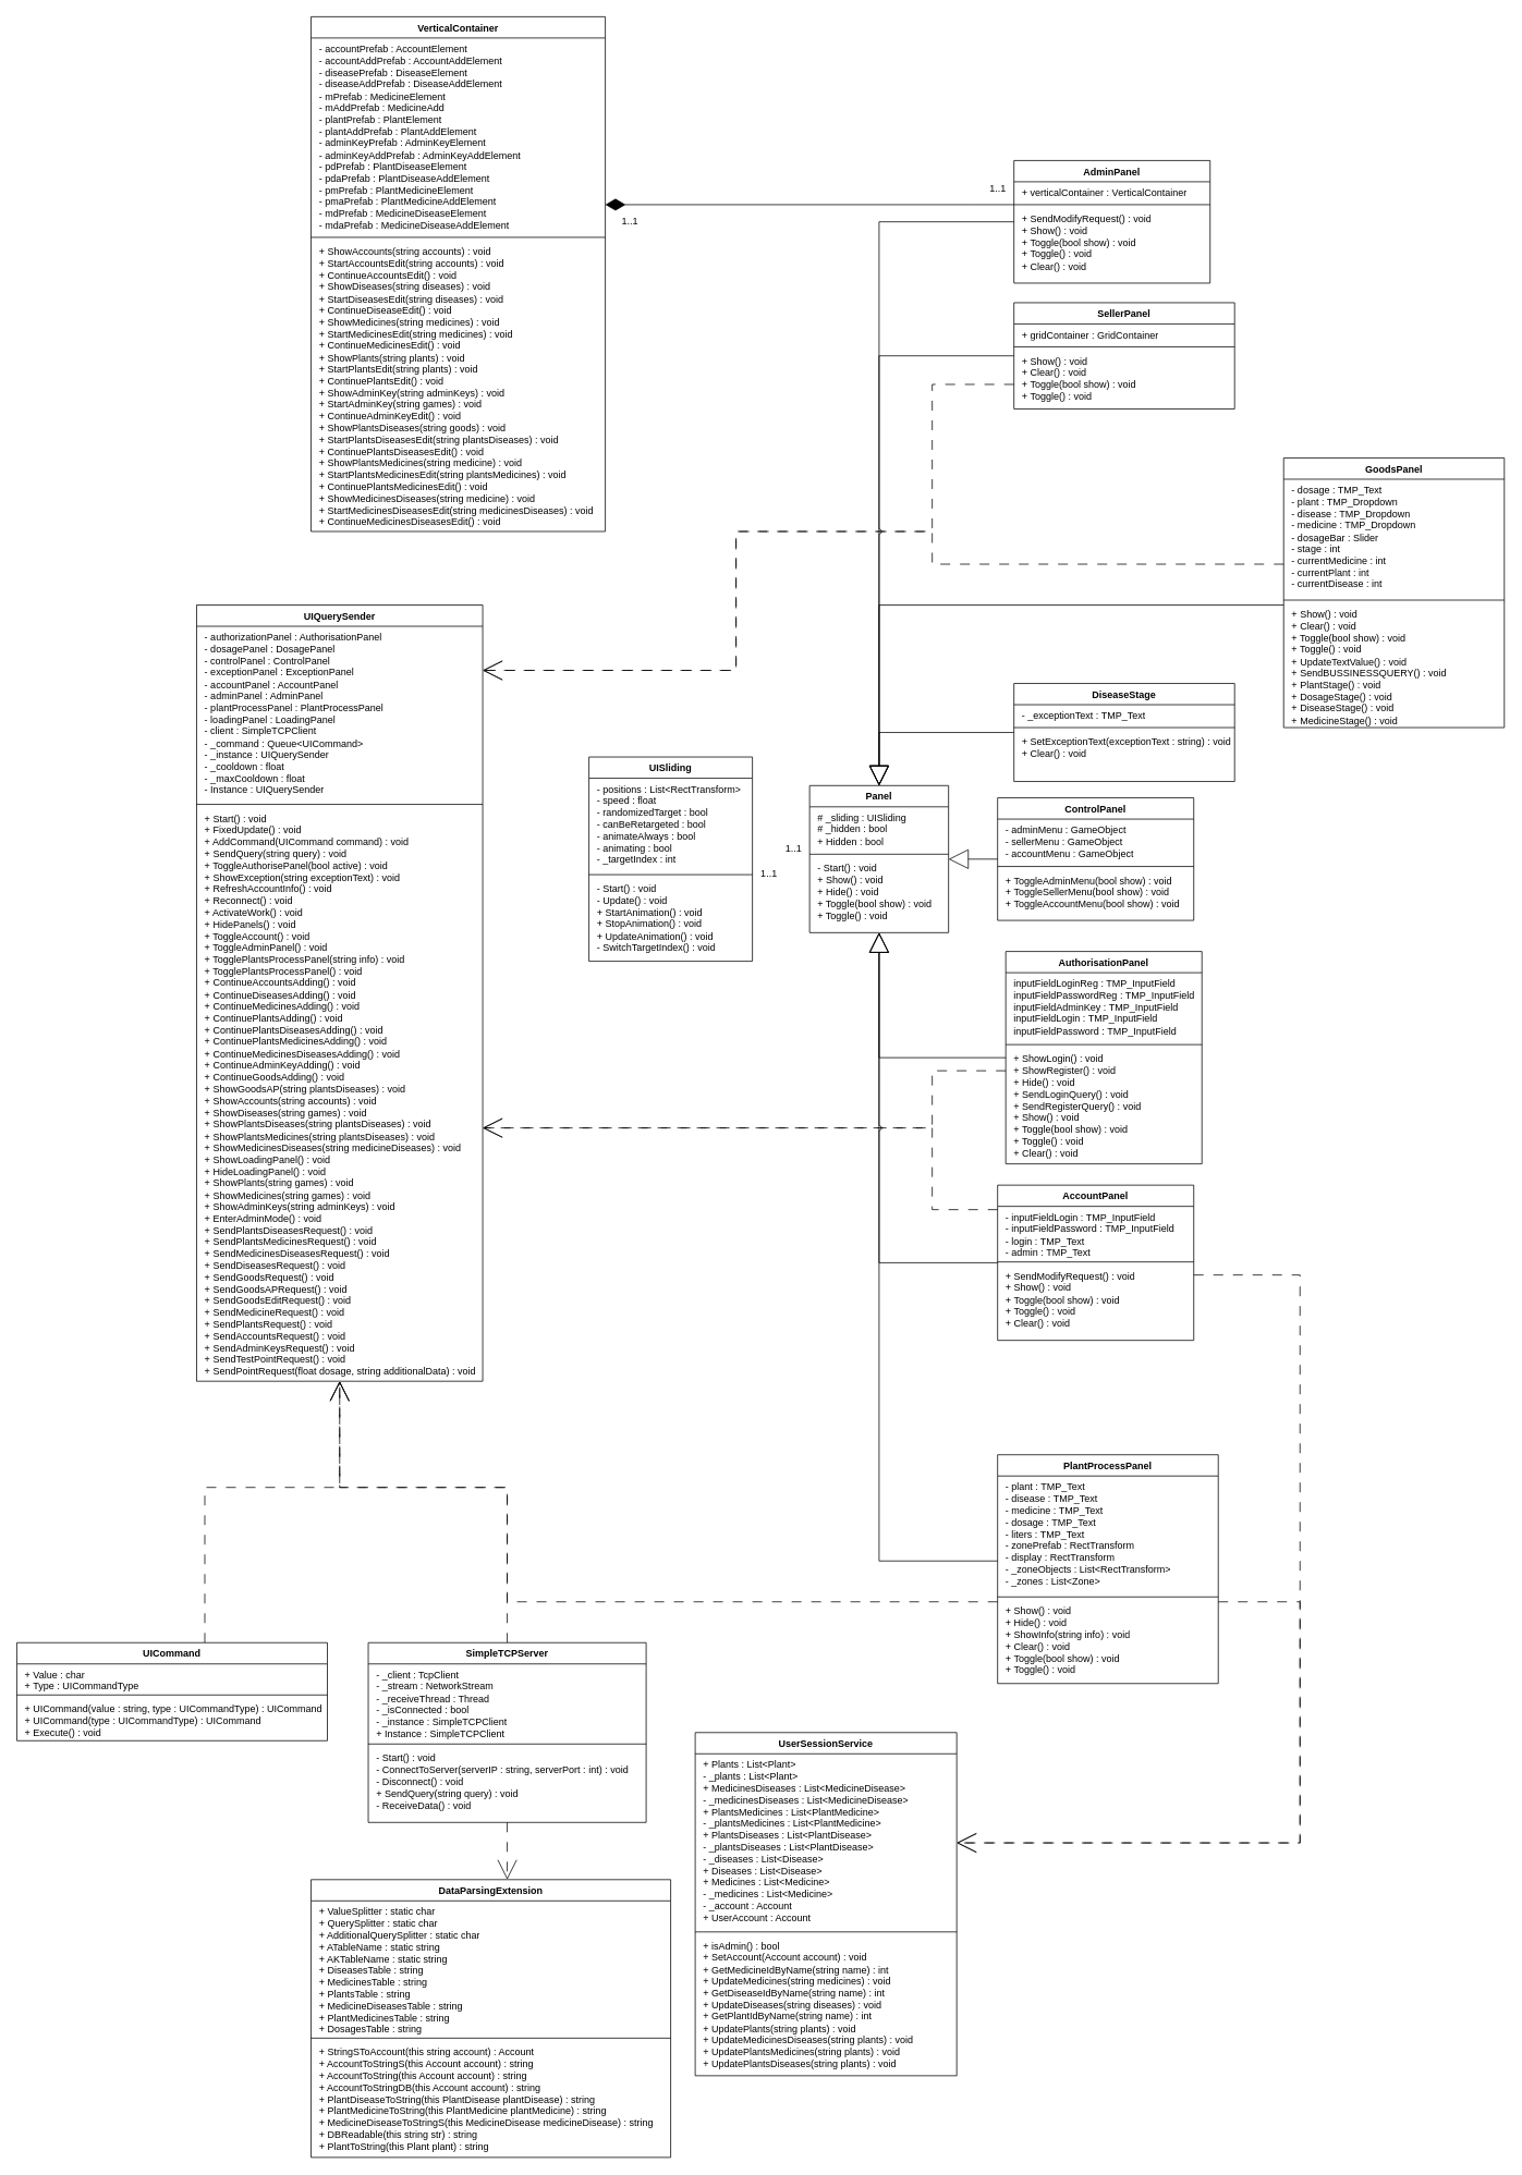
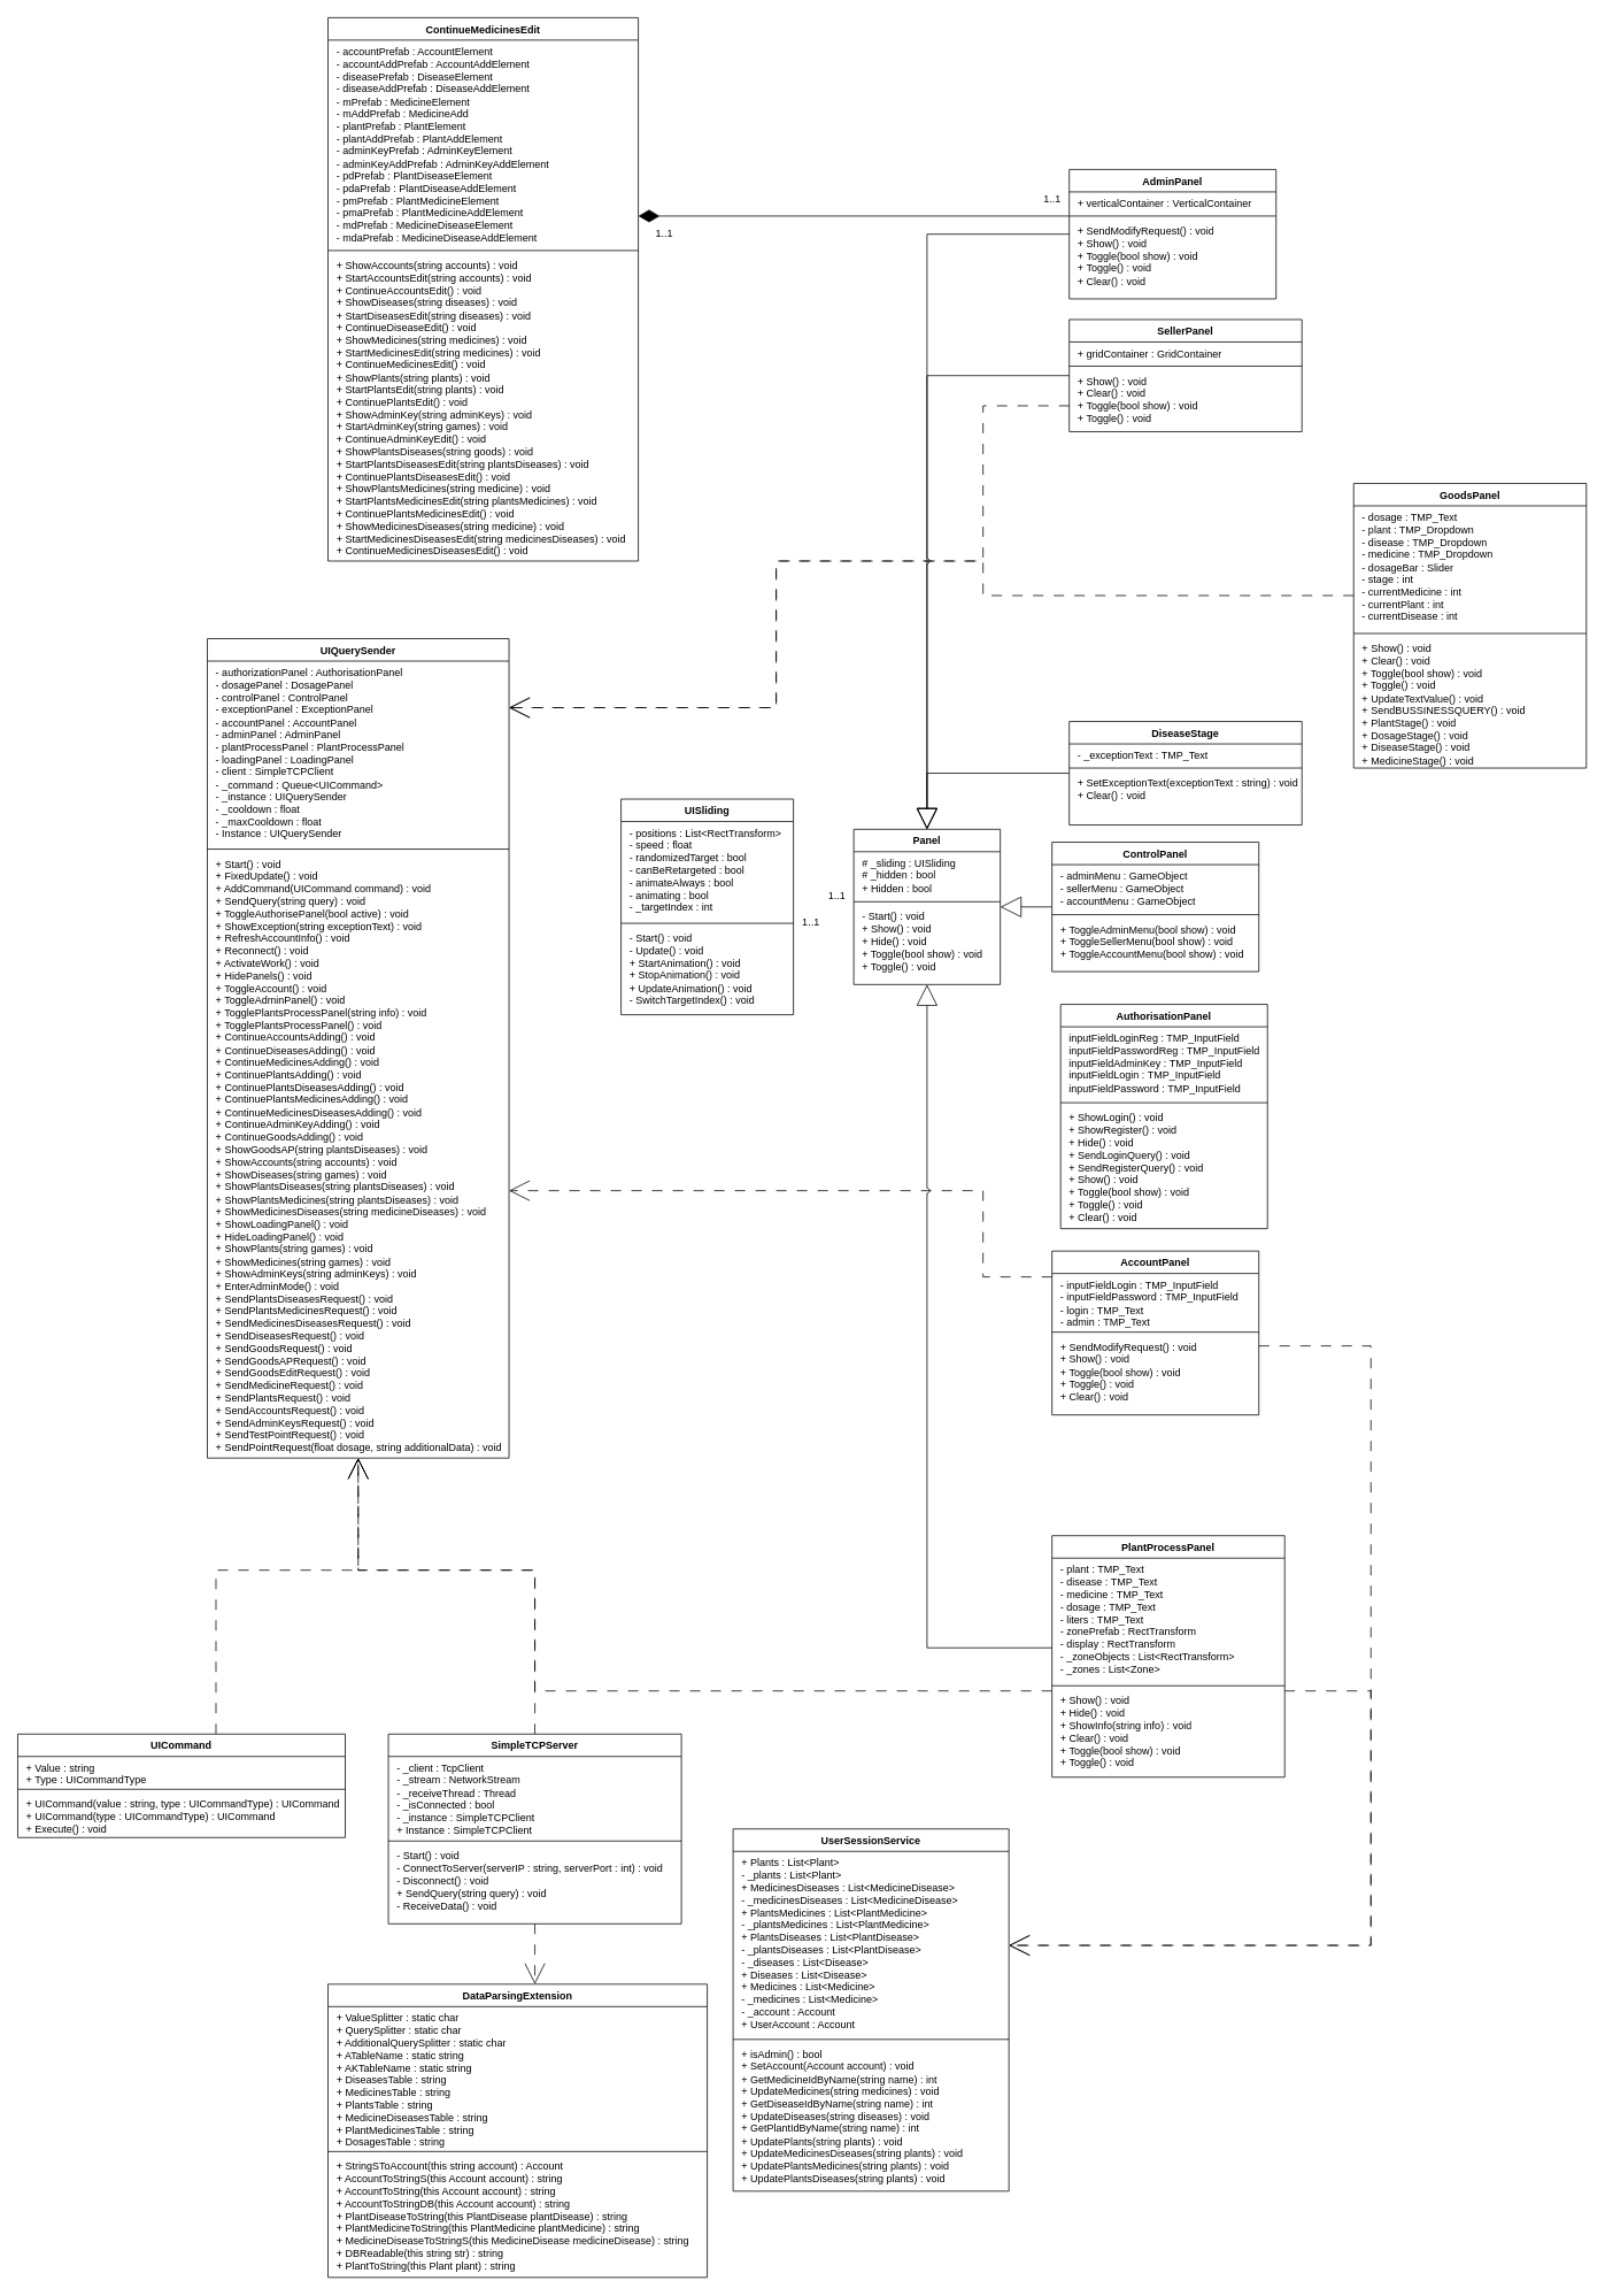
- <mxCell id="81" value="&lt;b&gt;VerticalContainer&lt;/b&gt;" style="swimlane;fontStyle=1;align=center;verticalAlign=top;childLayout=stackLayout;horizontal=1;startSize=26;horizontalStack=0;resizeParent=1;resizeParentMax=0;resizeLast=0;collapsible=1;marginBottom=0;whiteSpace=wrap;html=1;" parent="1" vertex="1"><mxGeometry x="380" y="20" width="360" height="630" as="geometry" /></mxCell>
+ <mxCell id="81" value="&lt;b&gt;ContinueMedicinesEdit&lt;/b&gt;" style="swimlane;fontStyle=1;align=center;verticalAlign=top;childLayout=stackLayout;horizontal=1;startSize=26;horizontalStack=0;resizeParent=1;resizeParentMax=0;resizeLast=0;collapsible=1;marginBottom=0;whiteSpace=wrap;html=1;" parent="1" vertex="1"><mxGeometry x="380" y="20" width="360" height="630" as="geometry" /></mxCell>
- <mxCell id="64" style="edgeStyle=orthogonalEdgeStyle;rounded=0;orthogonalLoop=1;jettySize=auto;html=1;endArrow=block;endFill=0;endSize=22;jumpStyle=arc;" parent="1" source="66" target="25" edge="1"><mxGeometry relative="1" as="geometry"><Array as="points"><mxPoint x="1075" y="740" /></Array></mxGeometry></mxCell>
- <mxCell id="41" style="edgeStyle=orthogonalEdgeStyle;rounded=0;orthogonalLoop=1;jettySize=auto;html=1;endArrow=block;endFill=0;endSize=22;jumpStyle=arc;" parent="1" source="43" target="25" edge="1"><mxGeometry relative="1" as="geometry" /></mxCell>
- <mxCell id="42" style="edgeStyle=orthogonalEdgeStyle;rounded=0;orthogonalLoop=1;jettySize=auto;html=1;dashed=1;dashPattern=12 12;endArrow=open;endFill=0;endSize=22;" parent="1" source="43" target="16" edge="1"><mxGeometry relative="1" as="geometry"><Array as="points"><mxPoint x="1140" y="1310" /><mxPoint x="1140" y="1380" /></Array></mxGeometry></mxCell>
- <mxCell id="29" style="edgeStyle=orthogonalEdgeStyle;rounded=0;orthogonalLoop=1;jettySize=auto;html=1;endArrow=block;endFill=0;endSize=22;jumpStyle=arc;" parent="1" source="32" target="25" edge="1"><mxGeometry relative="1" as="geometry" /></mxCell>
- <mxCell id="22" value="&lt;p style=&quot;margin: 0px 0px 0px 4px;&quot;&gt;+ Value : char&lt;/p&gt;&lt;p style=&quot;margin: 0px 0px 0px 4px;&quot;&gt;+ Type : UICommandType&lt;/p&gt;" style="text;strokeColor=none;fillColor=none;align=left;verticalAlign=top;spacingLeft=4;spacingRight=4;overflow=hidden;rotatable=0;points=[[0,0.5],[1,0.5]];portConstraint=eastwest;whiteSpace=wrap;html=1;" parent="21" vertex="1"><mxGeometry y="26" width="380" height="34" as="geometry" /></mxCell>
+ <mxCell id="22" value="&lt;p style=&quot;margin: 0px 0px 0px 4px;&quot;&gt;+ Value : string&lt;/p&gt;&lt;p style=&quot;margin: 0px 0px 0px 4px;&quot;&gt;+ Type : UICommandType&lt;/p&gt;" style="text;strokeColor=none;fillColor=none;align=left;verticalAlign=top;spacingLeft=4;spacingRight=4;overflow=hidden;rotatable=0;points=[[0,0.5],[1,0.5]];portConstraint=eastwest;whiteSpace=wrap;html=1;" parent="21" vertex="1"><mxGeometry y="26" width="380" height="34" as="geometry" /></mxCell>
